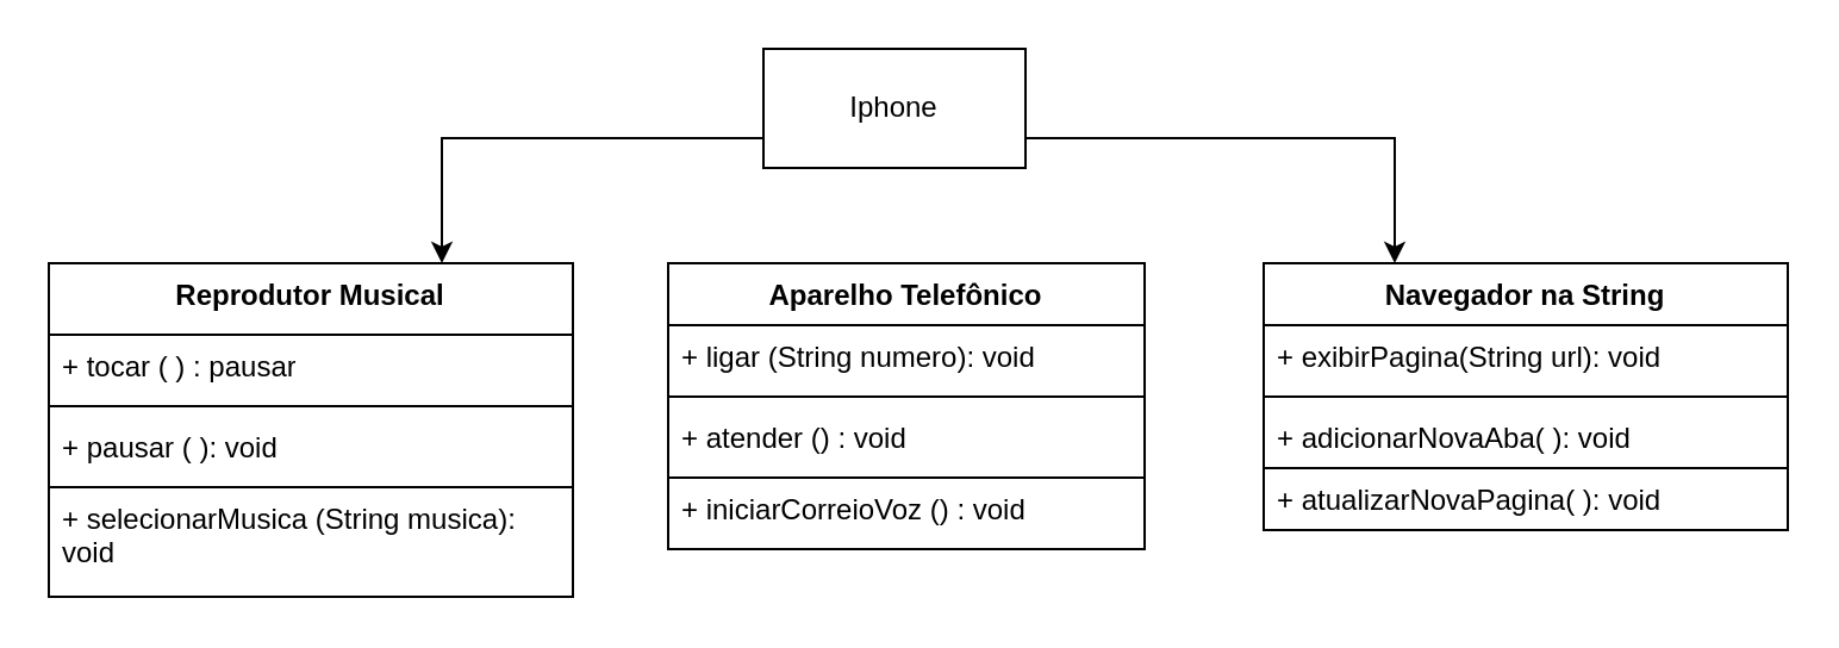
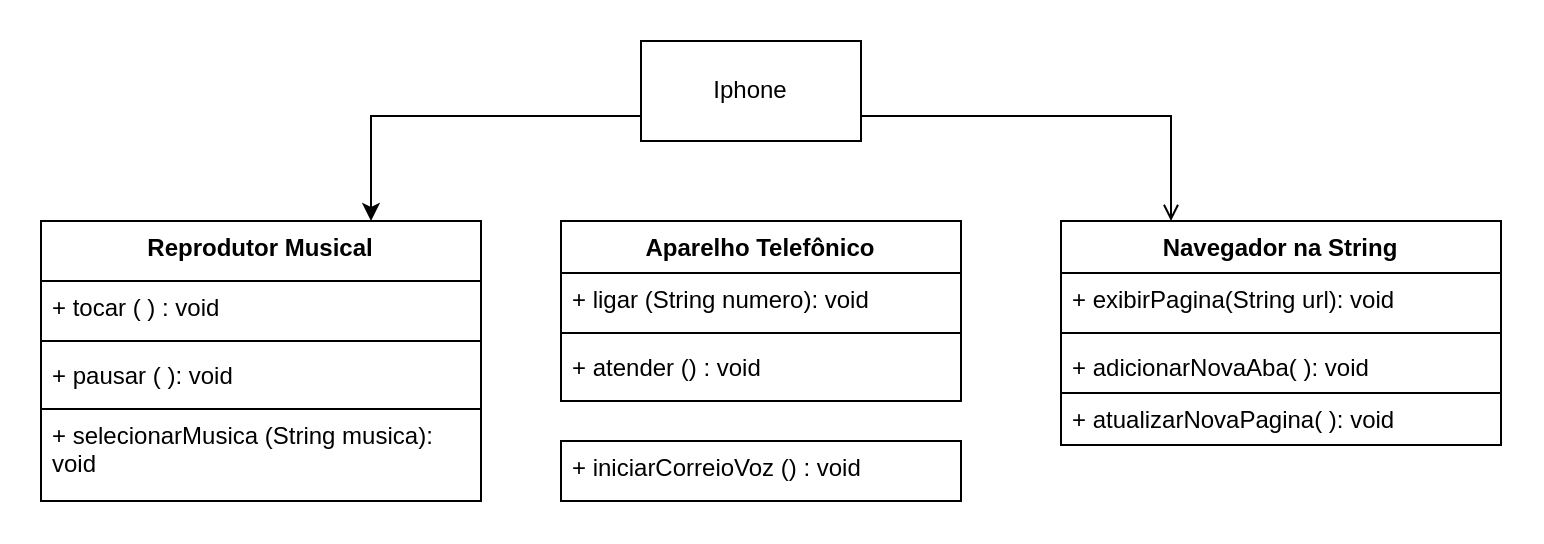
- <mxCell id="3" style="edgeStyle=orthogonalEdgeStyle;rounded=0;orthogonalLoop=1;jettySize=auto;html=1;exitX=1;exitY=0.75;exitDx=0;exitDy=0;entryX=0.25;entryY=0;entryDx=0;entryDy=0;" edge="1" parent="1" source="4" target="13"><mxGeometry relative="1" as="geometry" /></mxCell>
+ <mxCell id="3" style="edgeStyle=orthogonalEdgeStyle;rounded=0;orthogonalLoop=1;jettySize=auto;html=1;exitX=1;exitY=0.75;exitDx=0;exitDy=0;entryX=0.25;entryY=0;entryDx=0;entryDy=0;endArrow=open;" edge="1" parent="1" source="4" target="13"><mxGeometry relative="1" as="geometry" /></mxCell>
- <mxCell id="6" value="+ tocar ( ) : pausar" style="text;strokeColor=none;fillColor=none;align=left;verticalAlign=top;spacingLeft=4;spacingRight=4;overflow=hidden;rotatable=0;points=[[0,0.5],[1,0.5]];portConstraint=eastwest;whiteSpace=wrap;html=1;" vertex="1" parent="5"><mxGeometry y="30" width="220" height="26" as="geometry" /></mxCell>
+ <mxCell id="6" value="+ tocar ( ) : void" style="text;strokeColor=none;fillColor=none;align=left;verticalAlign=top;spacingLeft=4;spacingRight=4;overflow=hidden;rotatable=0;points=[[0,0.5],[1,0.5]];portConstraint=eastwest;whiteSpace=wrap;html=1;" vertex="1" parent="5"><mxGeometry y="30" width="220" height="26" as="geometry" /></mxCell>
- <mxCell id="18" value="+ iniciarCorreioVoz () : void" style="text;strokeColor=default;fillColor=none;align=left;verticalAlign=top;spacingLeft=4;spacingRight=4;overflow=hidden;rotatable=0;points=[[0,0.5],[1,0.5]];portConstraint=eastwest;whiteSpace=wrap;html=1;" vertex="1" parent="1"><mxGeometry x="280" y="200" width="200" height="30" as="geometry" /></mxCell>
+ <mxCell id="18" value="+ iniciarCorreioVoz () : void" style="text;strokeColor=default;fillColor=none;align=left;verticalAlign=top;spacingLeft=4;spacingRight=4;overflow=hidden;rotatable=0;points=[[0,0.5],[1,0.5]];portConstraint=eastwest;whiteSpace=wrap;html=1;" vertex="1" parent="1"><mxGeometry x="280" y="220" width="200" height="30" as="geometry" /></mxCell>
